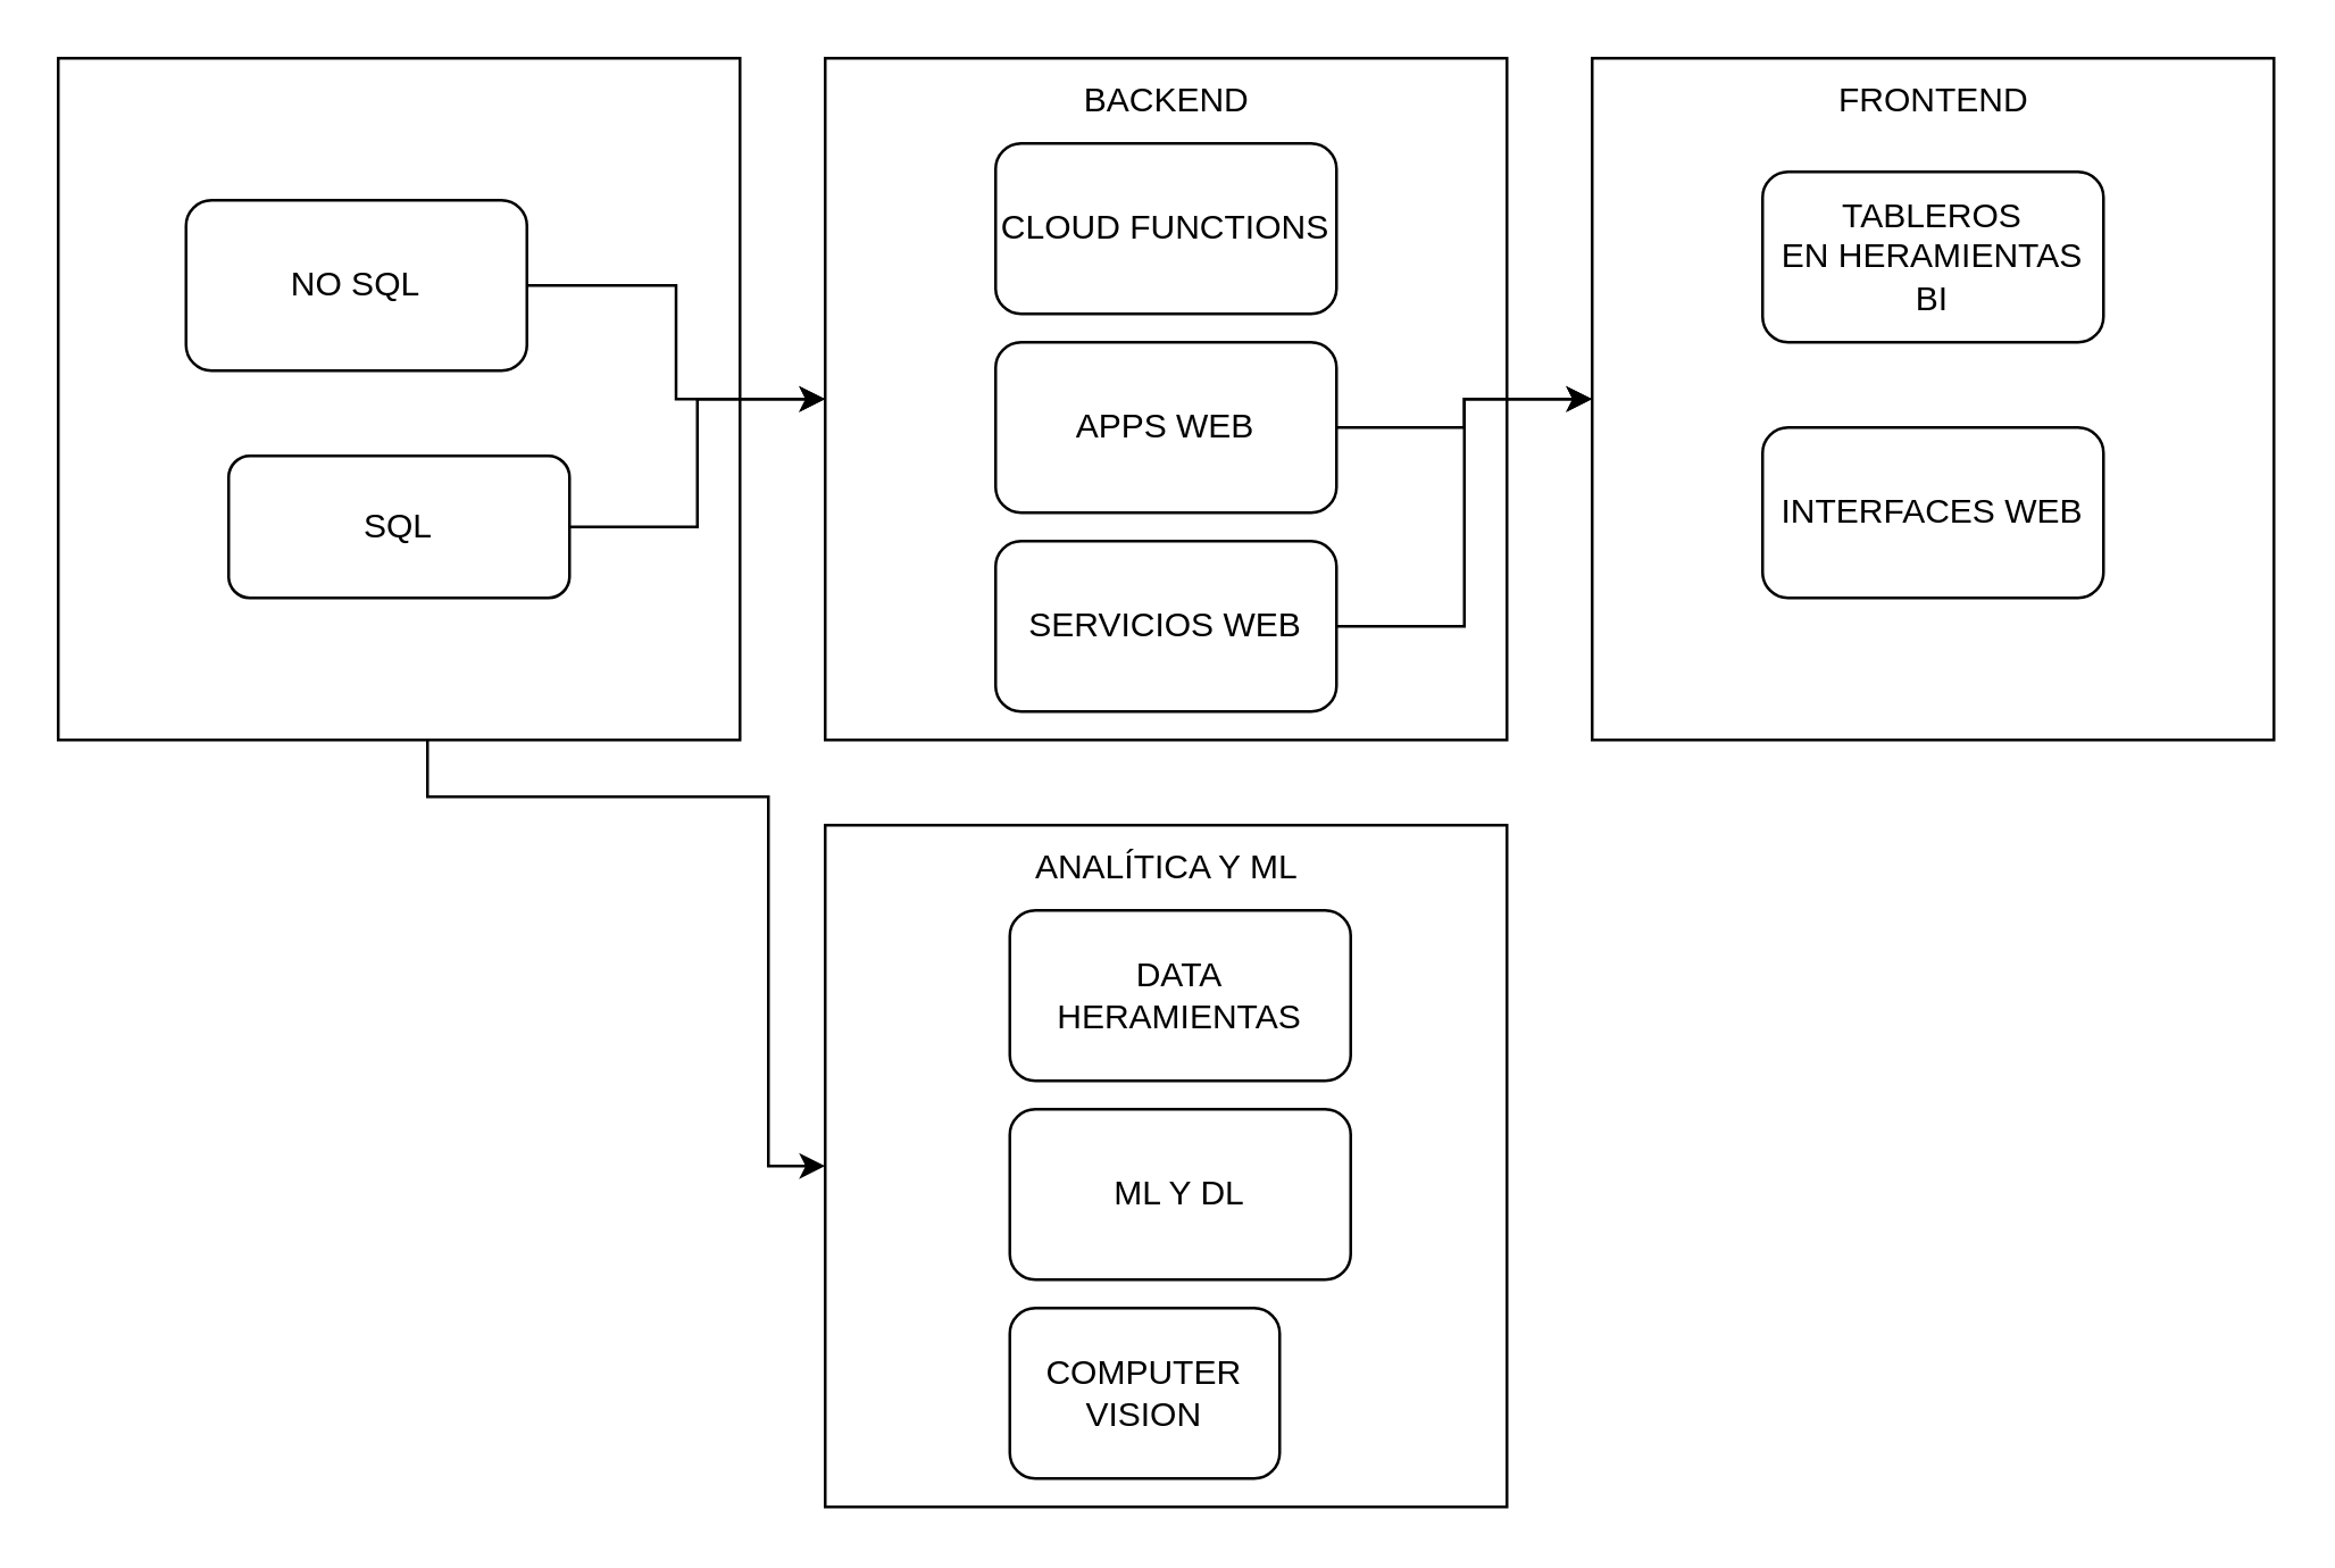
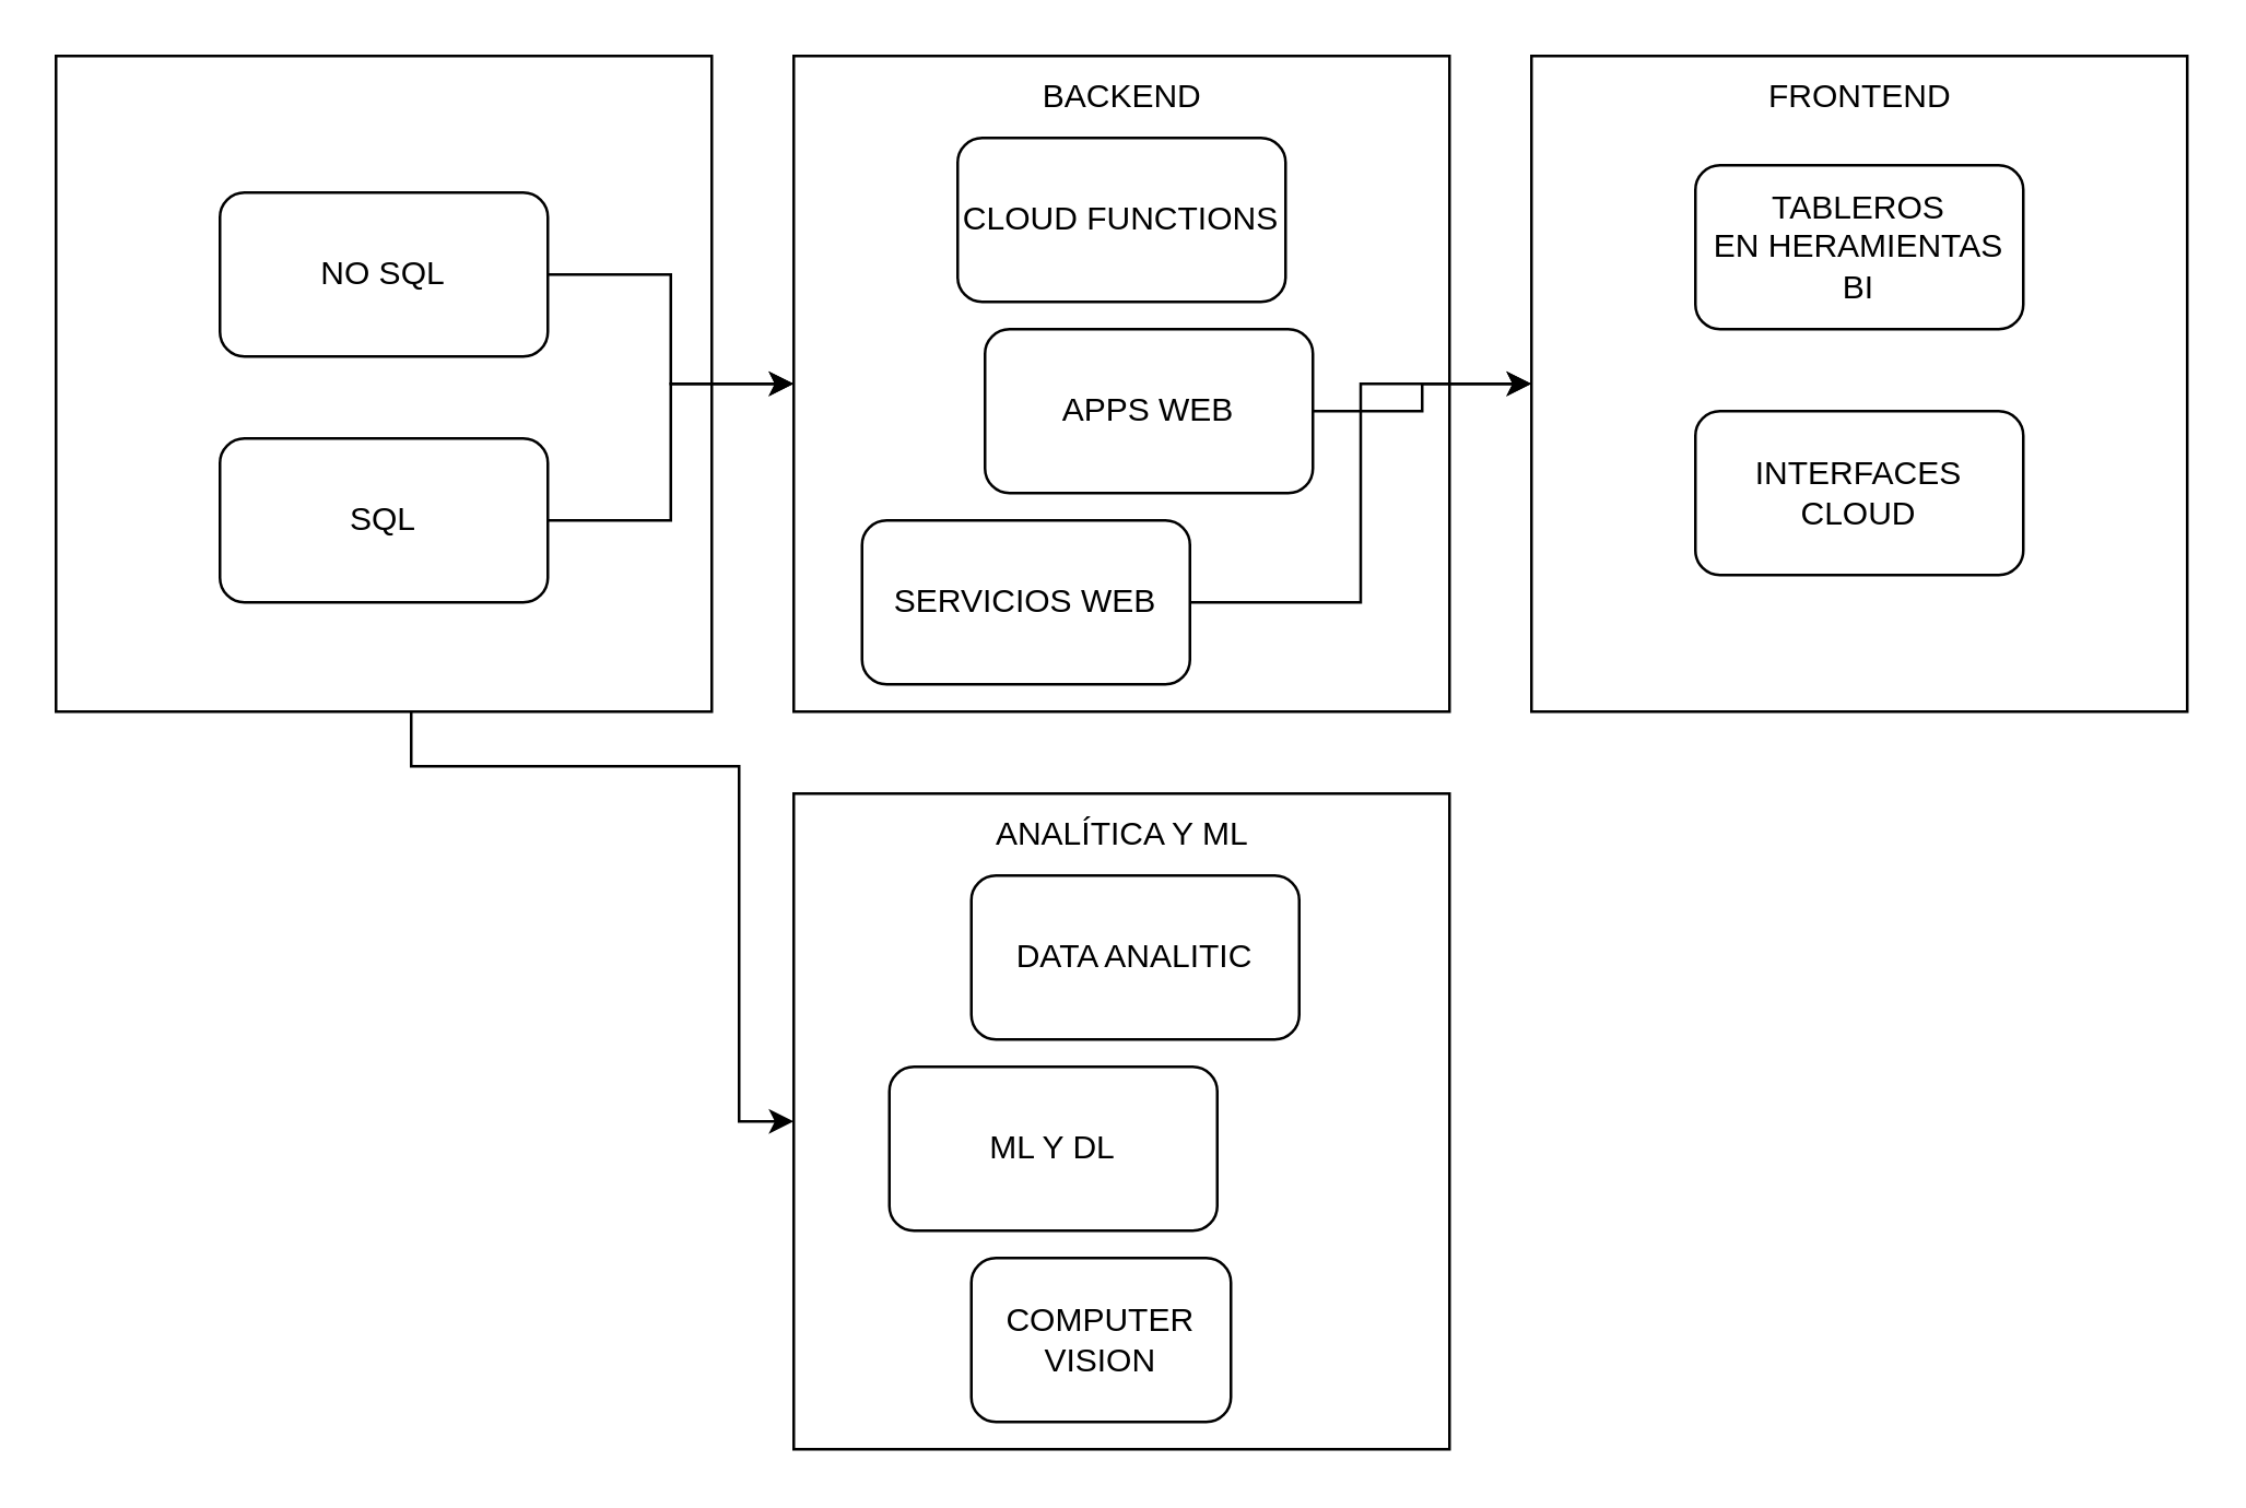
- <mxCell id="19" value="NO SQL" style="rounded=1;whiteSpace=wrap;html=1;" vertex="1" parent="16"><mxGeometry x="45" y="50" width="120" height="60" as="geometry" /></mxCell>
+ <mxCell id="19" value="NO SQL" style="rounded=1;whiteSpace=wrap;html=1;" vertex="1" parent="16"><mxGeometry x="60" y="50" width="120" height="60" as="geometry" /></mxCell>
- <mxCell id="7" value="APPS WEB" style="rounded=1;whiteSpace=wrap;html=1;" vertex="1" parent="3"><mxGeometry x="60" y="100" width="120" height="60" as="geometry" /></mxCell>
+ <mxCell id="7" value="APPS WEB" style="rounded=1;whiteSpace=wrap;html=1;" vertex="1" parent="3"><mxGeometry x="70" y="100" width="120" height="60" as="geometry" /></mxCell>
- <mxCell id="14" value="INTERFACES WEB" style="rounded=1;whiteSpace=wrap;html=1;" vertex="1" parent="10"><mxGeometry x="60" y="130" width="120" height="60" as="geometry" /></mxCell>
+ <mxCell id="14" value="INTERFACES CLOUD" style="rounded=1;whiteSpace=wrap;html=1;" vertex="1" parent="10"><mxGeometry x="60" y="130" width="120" height="60" as="geometry" /></mxCell>
- <mxCell id="18" value="SQL" style="rounded=1;whiteSpace=wrap;html=1;" vertex="1" parent="16"><mxGeometry x="60" y="140" width="120" height="50" as="geometry" /></mxCell>
+ <mxCell id="18" value="SQL" style="rounded=1;whiteSpace=wrap;html=1;" vertex="1" parent="16"><mxGeometry x="60" y="140" width="120" height="60" as="geometry" /></mxCell>
- <mxCell id="6" value="SERVICIOS WEB" style="rounded=1;whiteSpace=wrap;html=1;" vertex="1" parent="3"><mxGeometry x="60" y="170" width="120" height="60" as="geometry" /></mxCell>
+ <mxCell id="6" value="SERVICIOS WEB" style="rounded=1;whiteSpace=wrap;html=1;" vertex="1" parent="3"><mxGeometry x="25" y="170" width="120" height="60" as="geometry" /></mxCell>
- <mxCell id="25" value="DATA HERAMIENTAS" style="rounded=1;whiteSpace=wrap;html=1;" vertex="1" parent="20"><mxGeometry x="65" y="30" width="120" height="60" as="geometry" /></mxCell>
+ <mxCell id="25" value="DATA ANALITIC" style="rounded=1;whiteSpace=wrap;html=1;" vertex="1" parent="20"><mxGeometry x="65" y="30" width="120" height="60" as="geometry" /></mxCell>
- <mxCell id="24" value="ML Y DL" style="rounded=1;whiteSpace=wrap;html=1;" vertex="1" parent="20"><mxGeometry x="65" y="100" width="120" height="60" as="geometry" /></mxCell>
+ <mxCell id="24" value="ML Y DL" style="rounded=1;whiteSpace=wrap;html=1;" vertex="1" parent="20"><mxGeometry x="35" y="100" width="120" height="60" as="geometry" /></mxCell>
